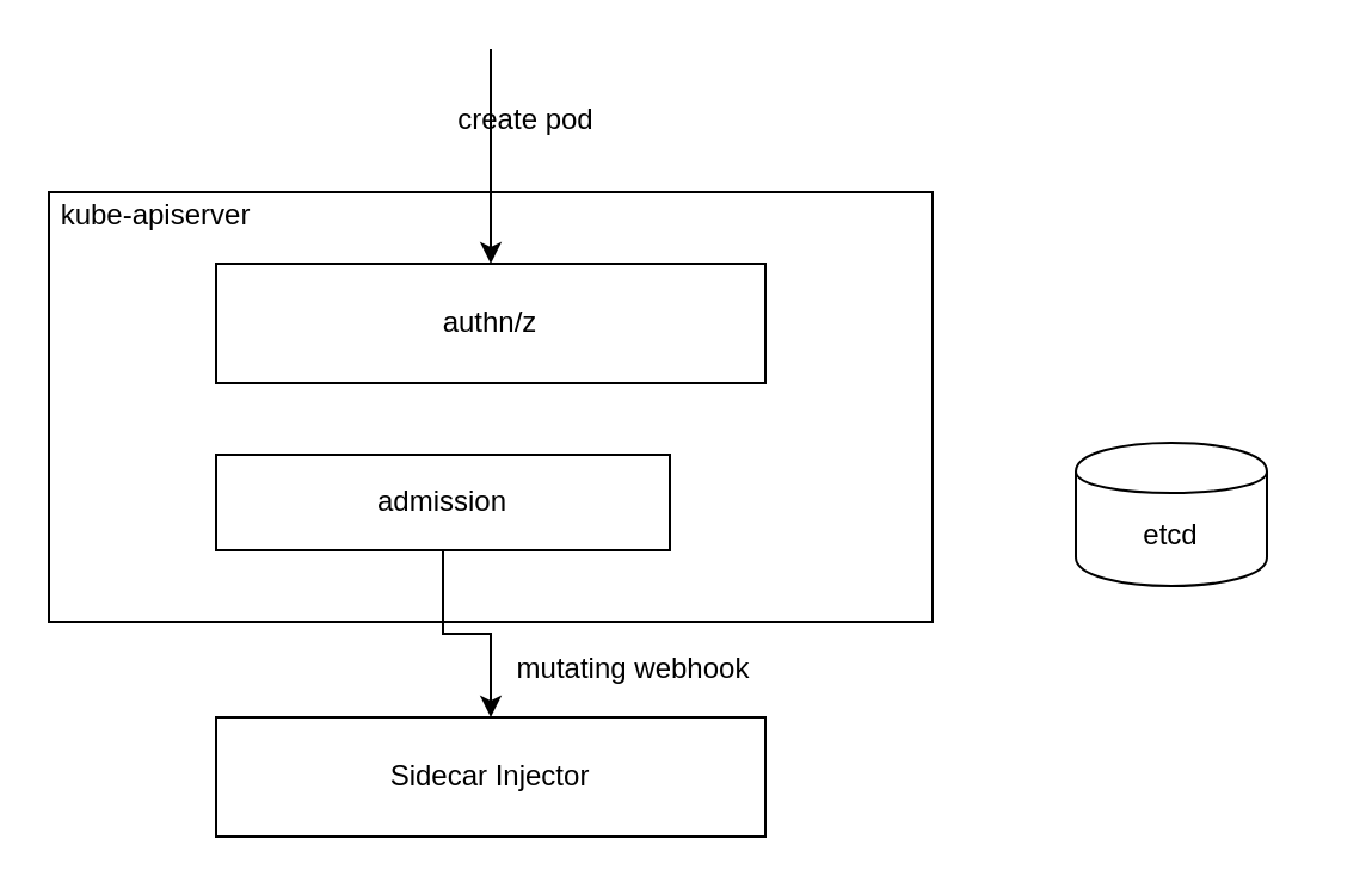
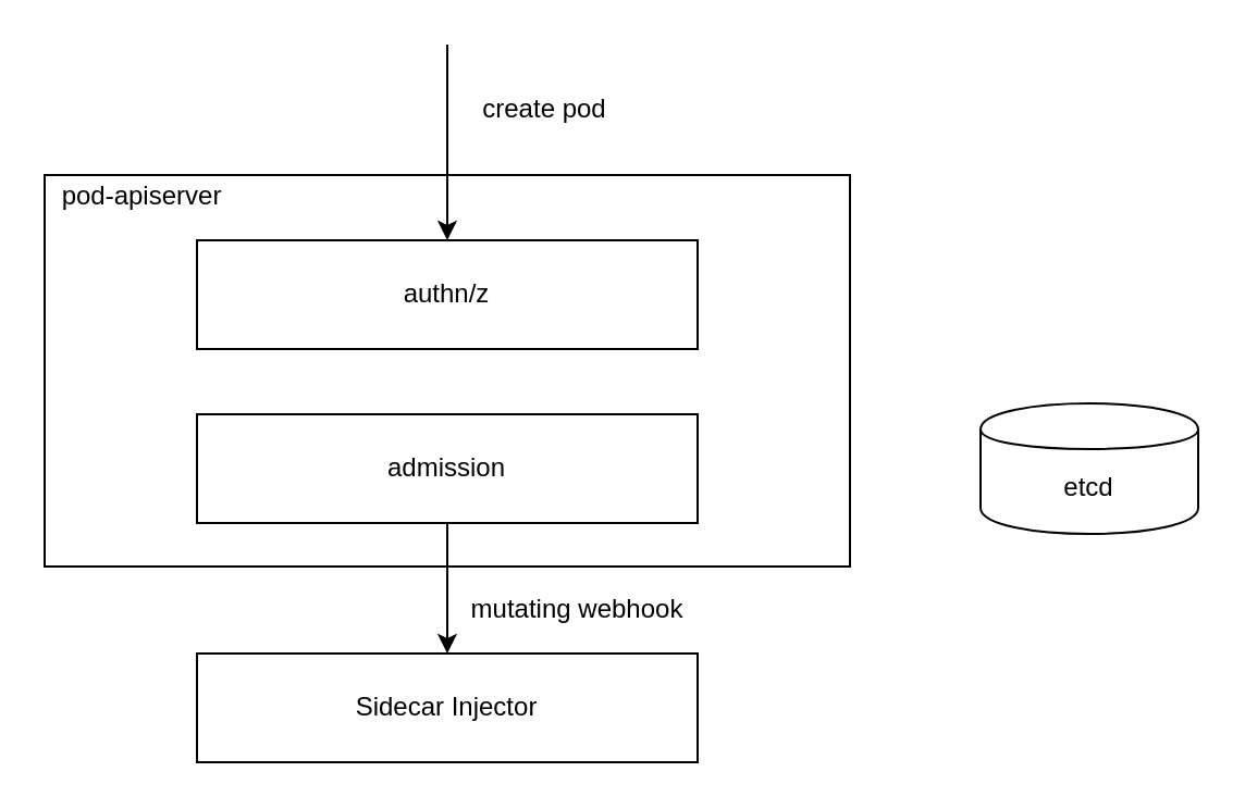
- <mxCell id="10" value="create pod" style="text;html=1;strokeColor=none;fillColor=none;align=center;verticalAlign=middle;whiteSpace=wrap;rounded=0;" vertex="1" parent="1"><mxGeometry x="180" y="40" width="80" height="20" as="geometry" /></mxCell>
+ <mxCell id="10" value="create pod" style="text;html=1;strokeColor=none;fillColor=none;align=center;verticalAlign=middle;whiteSpace=wrap;rounded=0;" vertex="1" parent="1"><mxGeometry x="210" y="40" width="80" height="20" as="geometry" /></mxCell>
- <mxCell id="9" value="kube-apiserver" style="text;html=1;strokeColor=none;fillColor=none;align=center;verticalAlign=middle;whiteSpace=wrap;rounded=0;" vertex="1" parent="1"><mxGeometry x="20" y="80" width="90" height="20" as="geometry" /></mxCell>
+ <mxCell id="9" value="pod-apiserver" style="text;html=1;strokeColor=none;fillColor=none;align=center;verticalAlign=middle;whiteSpace=wrap;rounded=0;" vertex="1" parent="1"><mxGeometry x="20" y="80" width="90" height="20" as="geometry" /></mxCell>
- <mxCell id="6" value="admission" style="rounded=0;whiteSpace=wrap;html=1;" vertex="1" parent="1"><mxGeometry x="90" y="190" width="190" height="40" as="geometry" /></mxCell>
+ <mxCell id="6" value="admission" style="rounded=0;whiteSpace=wrap;html=1;" vertex="1" parent="1"><mxGeometry x="90" y="190" width="230" height="50" as="geometry" /></mxCell>
- <mxCell id="11" value="etcd" style="shape=cylinder;whiteSpace=wrap;html=1;boundedLbl=1;backgroundOutline=1;" vertex="1" parent="1"><mxGeometry x="450" y="185" width="80" height="60" as="geometry" /></mxCell>
+ <mxCell id="11" value="etcd" style="shape=cylinder;whiteSpace=wrap;html=1;boundedLbl=1;backgroundOutline=1;" vertex="1" parent="1"><mxGeometry x="450" y="185" width="100" height="60" as="geometry" /></mxCell>
